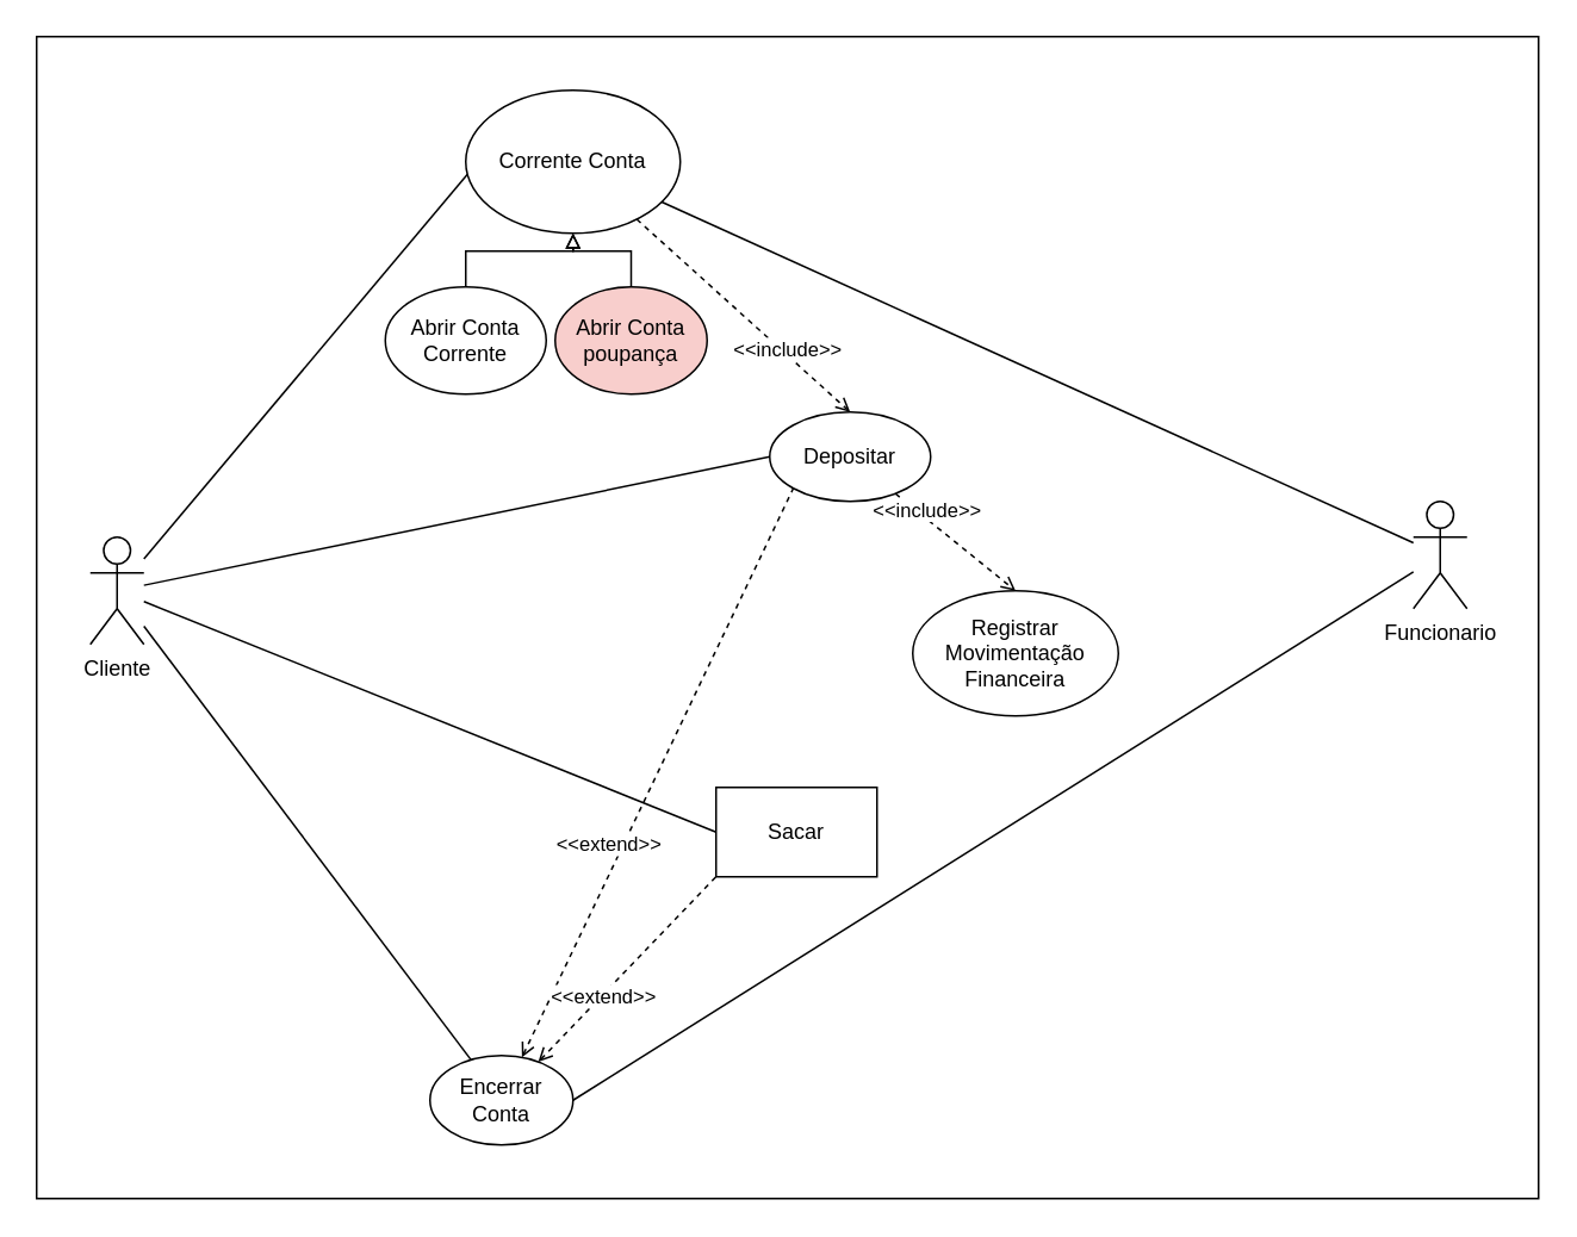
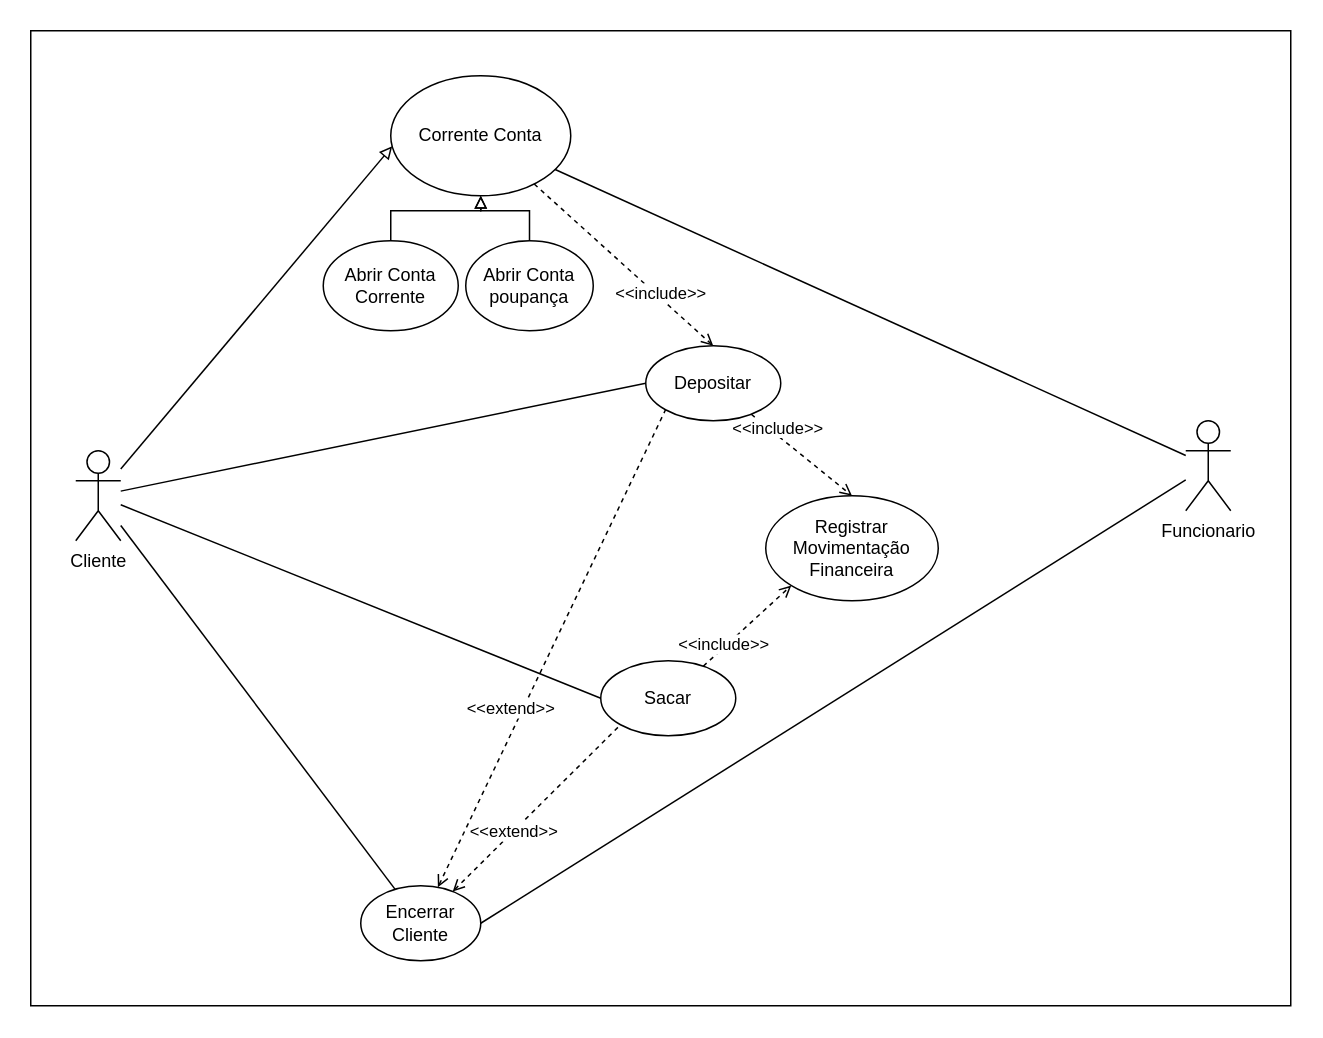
- <mxCell id="7" style="edgeStyle=none;rounded=0;orthogonalLoop=1;jettySize=auto;html=1;entryX=0.008;entryY=0.588;entryDx=0;entryDy=0;entryPerimeter=0;endArrow=none;endFill=0;" edge="1" parent="1" source="10" target="17"><mxGeometry relative="1" as="geometry" /></mxCell>
+ <mxCell id="7" style="edgeStyle=none;rounded=0;orthogonalLoop=1;jettySize=auto;html=1;entryX=0.008;entryY=0.588;entryDx=0;entryDy=0;entryPerimeter=0;endArrow=block;endFill=0;" edge="1" parent="1" source="10" target="17"><mxGeometry relative="1" as="geometry" /></mxCell>
- <mxCell id="21" value="Abrir Conta&lt;br&gt;poupança" style="ellipse;whiteSpace=wrap;html=1;fillColor=#f8cecc;" vertex="1" parent="1"><mxGeometry x="310" y="160" width="85" height="60" as="geometry" /></mxCell>
+ <mxCell id="21" value="Abrir Conta&lt;br&gt;poupança" style="ellipse;whiteSpace=wrap;html=1;" vertex="1" parent="1"><mxGeometry x="310" y="160" width="85" height="60" as="geometry" /></mxCell>
+ <mxCell id="3" style="edgeStyle=none;rounded=0;orthogonalLoop=1;jettySize=auto;html=1;entryX=0;entryY=1;entryDx=0;entryDy=0;endArrow=open;endFill=0;dashed=1;" edge="1" parent="1" source="5" target="22"><mxGeometry relative="1" as="geometry" /></mxCell>
+ <mxCell id="4" value="&amp;lt;&amp;lt;include&amp;gt;&amp;gt;" style="edgeLabel;html=1;align=center;verticalAlign=middle;resizable=0;points=[];" vertex="1" connectable="0" parent="3"><mxGeometry x="-0.489" y="2" relative="1" as="geometry"><mxPoint as="offset" /></mxGeometry></mxCell>
- <mxCell id="5" value="Sacar" style="whiteSpace=wrap;html=1;rounded=0;" vertex="1" parent="1"><mxGeometry x="400" y="440" width="90" height="50" as="geometry" /></mxCell>
+ <mxCell id="5" value="Sacar" style="ellipse;whiteSpace=wrap;html=1;" vertex="1" parent="1"><mxGeometry x="400" y="440" width="90" height="50" as="geometry" /></mxCell>
- <mxCell id="27" value="Encerrar &lt;br&gt;Conta" style="ellipse;whiteSpace=wrap;html=1;" vertex="1" parent="1"><mxGeometry x="240" y="590" width="80" height="50" as="geometry" /></mxCell>
+ <mxCell id="27" value="Encerrar &lt;br&gt;Cliente" style="ellipse;whiteSpace=wrap;html=1;" vertex="1" parent="1"><mxGeometry x="240" y="590" width="80" height="50" as="geometry" /></mxCell>
